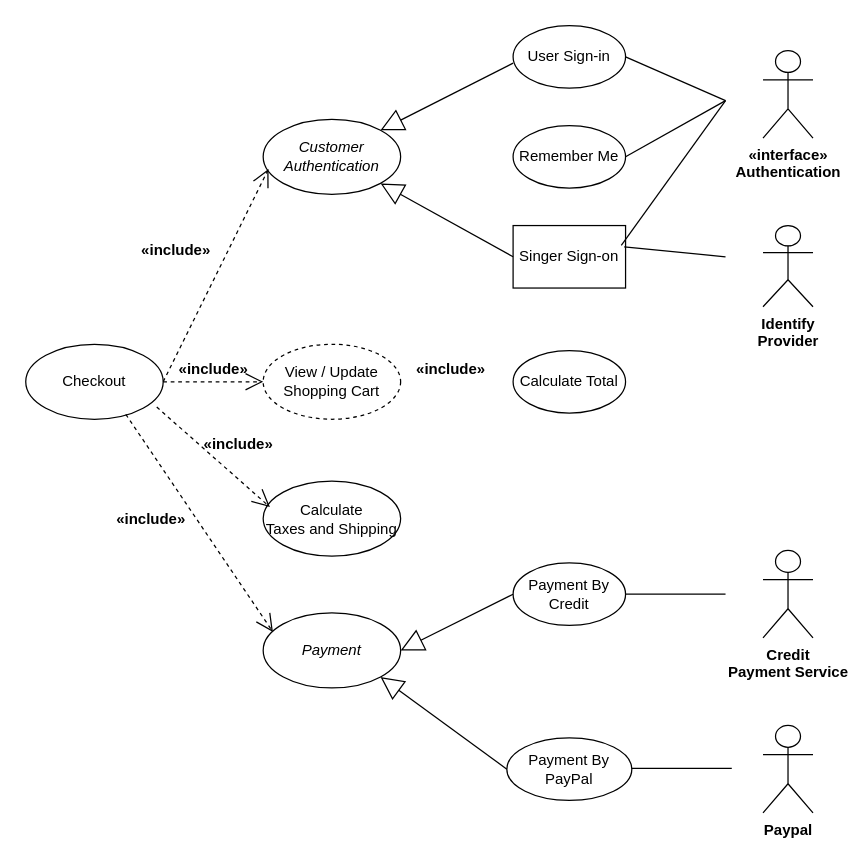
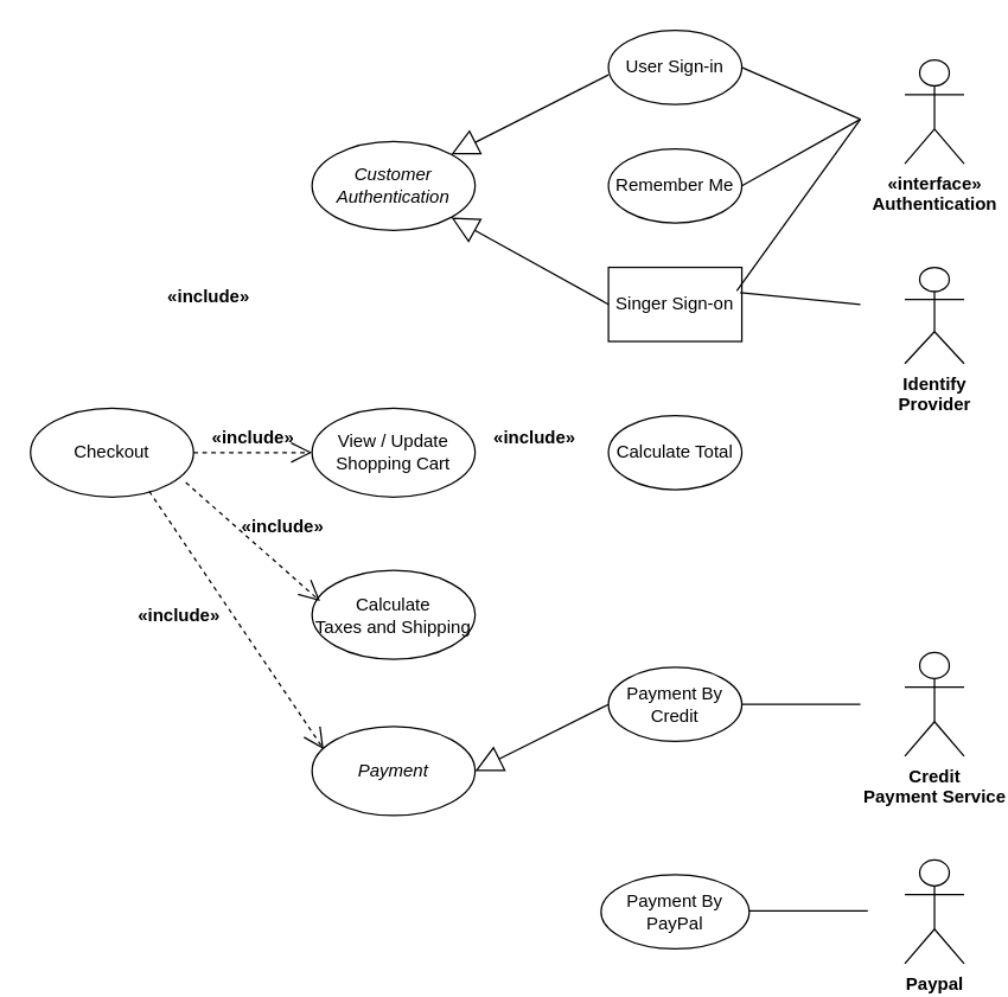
- <mxCell id="19" value="" style="endArrow=open;endSize=12;dashed=1;html=1;rounded=0;exitX=1;exitY=0.5;exitDx=0;exitDy=0;entryX=0.039;entryY=0.661;entryDx=0;entryDy=0;entryPerimeter=0;" edge="1" parent="1" source="2" target="3"><mxGeometry width="160" relative="1" as="geometry"><mxPoint x="230" y="350" as="sourcePoint" /><mxPoint x="390" y="350" as="targetPoint" /></mxGeometry></mxCell>
- <mxCell id="12" value="View / Update Shopping Cart" style="ellipse;whiteSpace=wrap;html=1;dashed=1;" vertex="1" parent="1"><mxGeometry x="210" y="275" width="110" height="60" as="geometry" /></mxCell>
+ <mxCell id="12" value="View / Update Shopping Cart" style="ellipse;whiteSpace=wrap;html=1;" vertex="1" parent="1"><mxGeometry x="210" y="275" width="110" height="60" as="geometry" /></mxCell>
- <mxCell id="18" value="" style="endArrow=block;endSize=16;endFill=0;html=1;rounded=0;exitX=0;exitY=0.5;exitDx=0;exitDy=0;entryX=1;entryY=1;entryDx=0;entryDy=0;" edge="1" parent="1" source="4" target="10"><mxGeometry width="160" relative="1" as="geometry"><mxPoint x="410" y="545" as="sourcePoint" /><mxPoint x="320" y="590" as="targetPoint" /></mxGeometry></mxCell>
